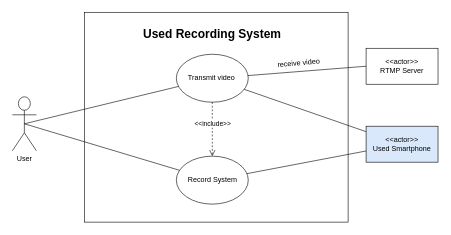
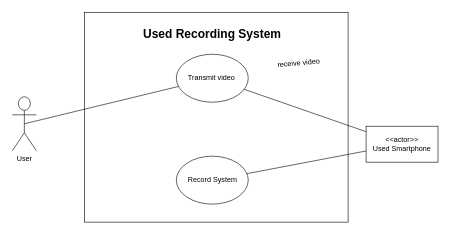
- <mxCell id="4" value="&lt;div&gt;&amp;lt;&amp;lt;actor&amp;gt;&amp;gt;&lt;/div&gt;&lt;div&gt;RTMP Server&lt;br&gt;&lt;/div&gt;" style="rounded=0;whiteSpace=wrap;html=1;" vertex="1" parent="1"><mxGeometry x="610" y="80" width="120" height="60" as="geometry" /></mxCell>
- <mxCell id="7" value="" style="endArrow=none;html=1;entryX=0;entryY=0.5;entryDx=0;entryDy=0;" edge="1" parent="1" source="5" target="4"><mxGeometry width="50" height="50" relative="1" as="geometry"><mxPoint x="440" y="300" as="sourcePoint" /><mxPoint x="620" y="270" as="targetPoint" /></mxGeometry></mxCell>
- <mxCell id="6" value="&amp;lt;&amp;lt;include&amp;gt;&amp;gt;" style="html=1;verticalAlign=bottom;endArrow=open;dashed=1;endSize=8;" edge="1" parent="1" source="5" target="10"><mxGeometry relative="1" as="geometry"><mxPoint x="353.5" y="185" as="sourcePoint" /><mxPoint x="310.084" y="178.161" as="targetPoint" /><mxPoint as="offset" /></mxGeometry></mxCell>
- <mxCell id="8" value="&lt;div&gt;&amp;lt;&amp;lt;actor&amp;gt;&amp;gt;&lt;/div&gt;&lt;div&gt;Used Smartphone&lt;/div&gt;" style="rounded=0;whiteSpace=wrap;html=1;fillColor=#dae8fc;" vertex="1" parent="1"><mxGeometry x="610" y="210" width="120" height="60" as="geometry" /></mxCell>
+ <mxCell id="8" value="&lt;div&gt;&amp;lt;&amp;lt;actor&amp;gt;&amp;gt;&lt;/div&gt;&lt;div&gt;Used Smartphone&lt;/div&gt;" style="rounded=0;whiteSpace=wrap;html=1;" vertex="1" parent="1"><mxGeometry x="610" y="210" width="120" height="60" as="geometry" /></mxCell>
- <mxCell id="14" value="" style="endArrow=none;html=1;exitX=0.5;exitY=0.5;exitDx=0;exitDy=0;exitPerimeter=0;" edge="1" parent="1" source="13" target="10"><mxGeometry width="50" height="50" relative="1" as="geometry"><mxPoint x="146.759" y="198.67" as="sourcePoint" /><mxPoint x="350" y="150" as="targetPoint" /></mxGeometry></mxCell>
